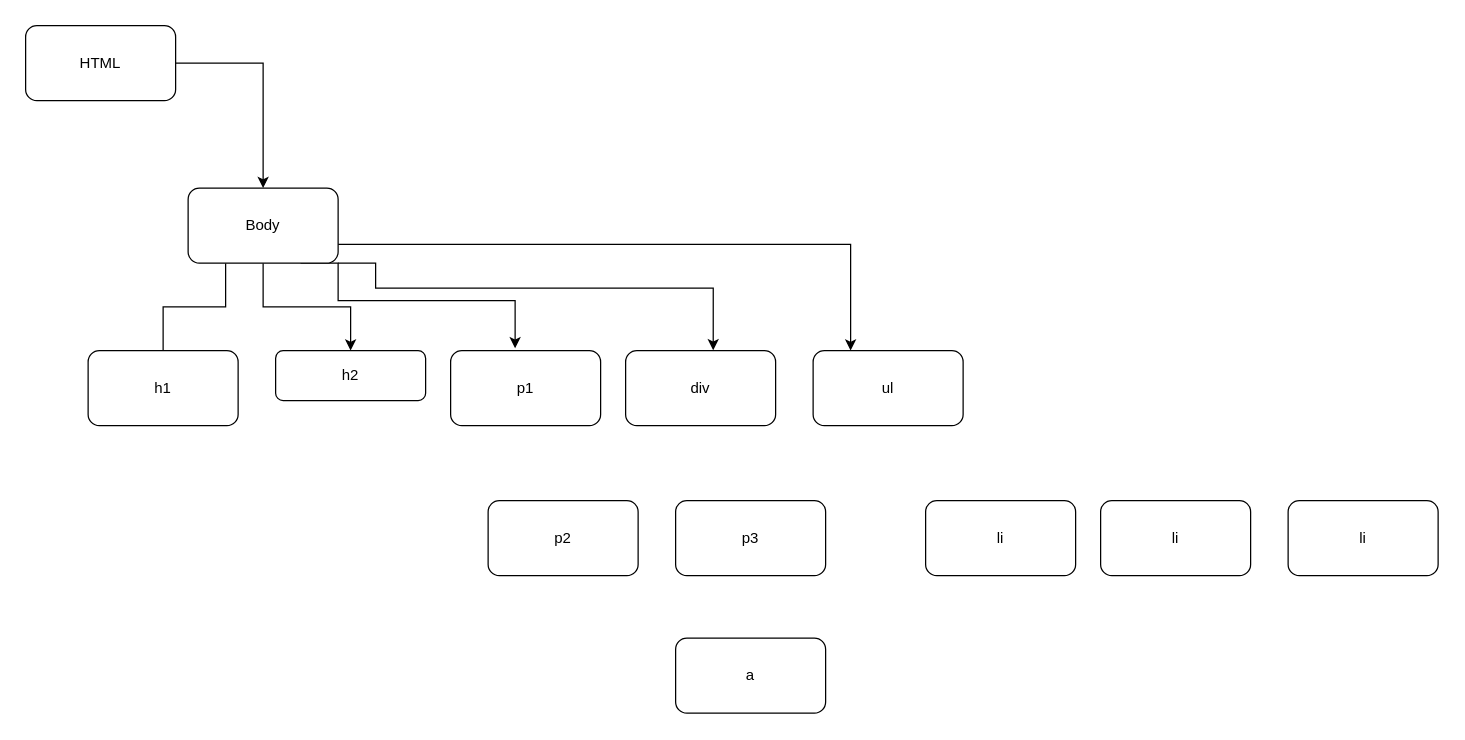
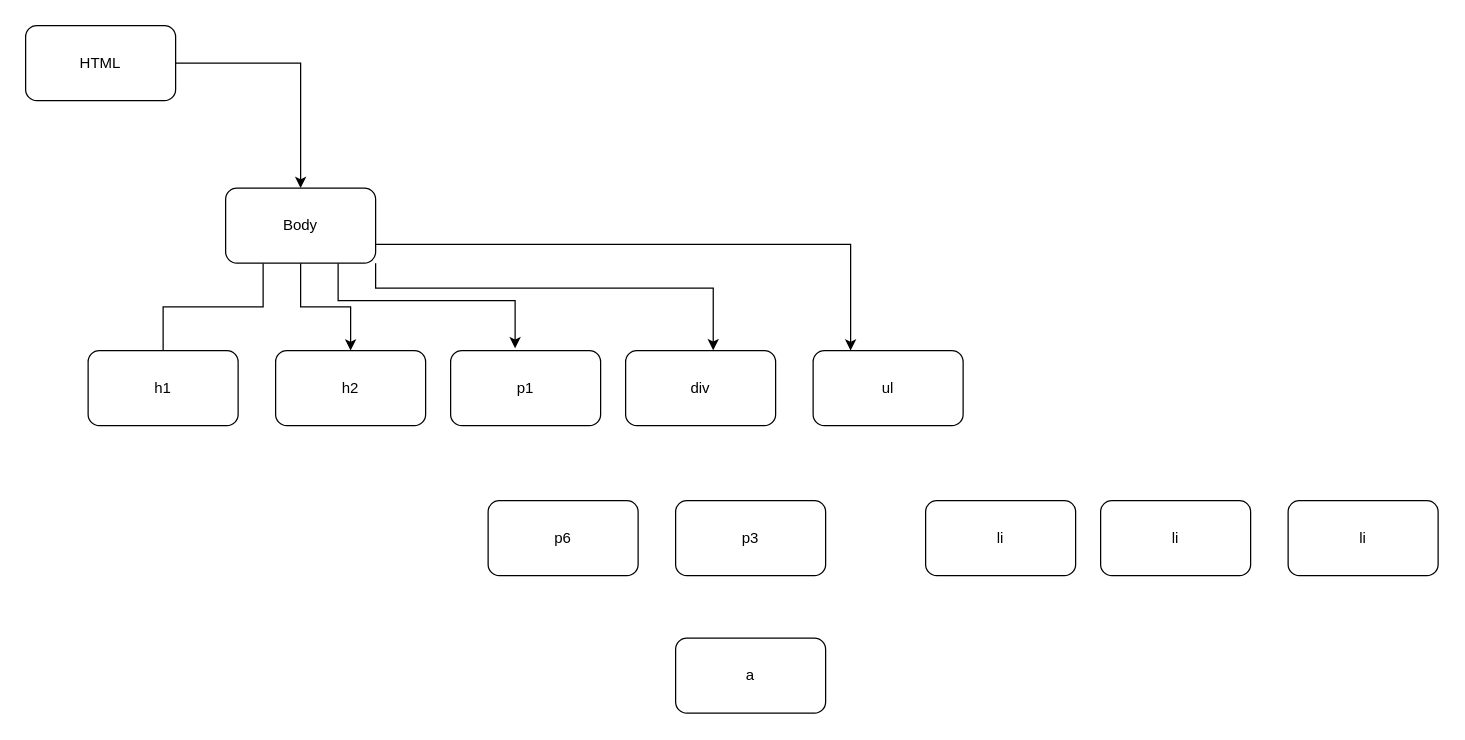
- <mxCell id="9" value="&lt;div&gt;Body&lt;/div&gt;" style="rounded=1;whiteSpace=wrap;html=1;" vertex="1" parent="1"><mxGeometry x="150" y="150" width="120" height="60" as="geometry" /></mxCell>
+ <mxCell id="9" value="&lt;div&gt;Body&lt;/div&gt;" style="rounded=1;whiteSpace=wrap;html=1;" vertex="1" parent="1"><mxGeometry x="180" y="150" width="120" height="60" as="geometry" /></mxCell>
- <mxCell id="11" value="&lt;div&gt;h2&lt;/div&gt;" style="rounded=1;whiteSpace=wrap;html=1;" vertex="1" parent="1"><mxGeometry x="220" y="280" width="120" height="40" as="geometry" /></mxCell>
+ <mxCell id="11" value="&lt;div&gt;h2&lt;/div&gt;" style="rounded=1;whiteSpace=wrap;html=1;" vertex="1" parent="1"><mxGeometry x="220" y="280" width="120" height="60" as="geometry" /></mxCell>
- <mxCell id="16" value="p2" style="rounded=1;whiteSpace=wrap;html=1;" vertex="1" parent="1"><mxGeometry x="390" y="400" width="120" height="60" as="geometry" /></mxCell>
+ <mxCell id="16" value="p6" style="rounded=1;whiteSpace=wrap;html=1;" vertex="1" parent="1"><mxGeometry x="390" y="400" width="120" height="60" as="geometry" /></mxCell>
